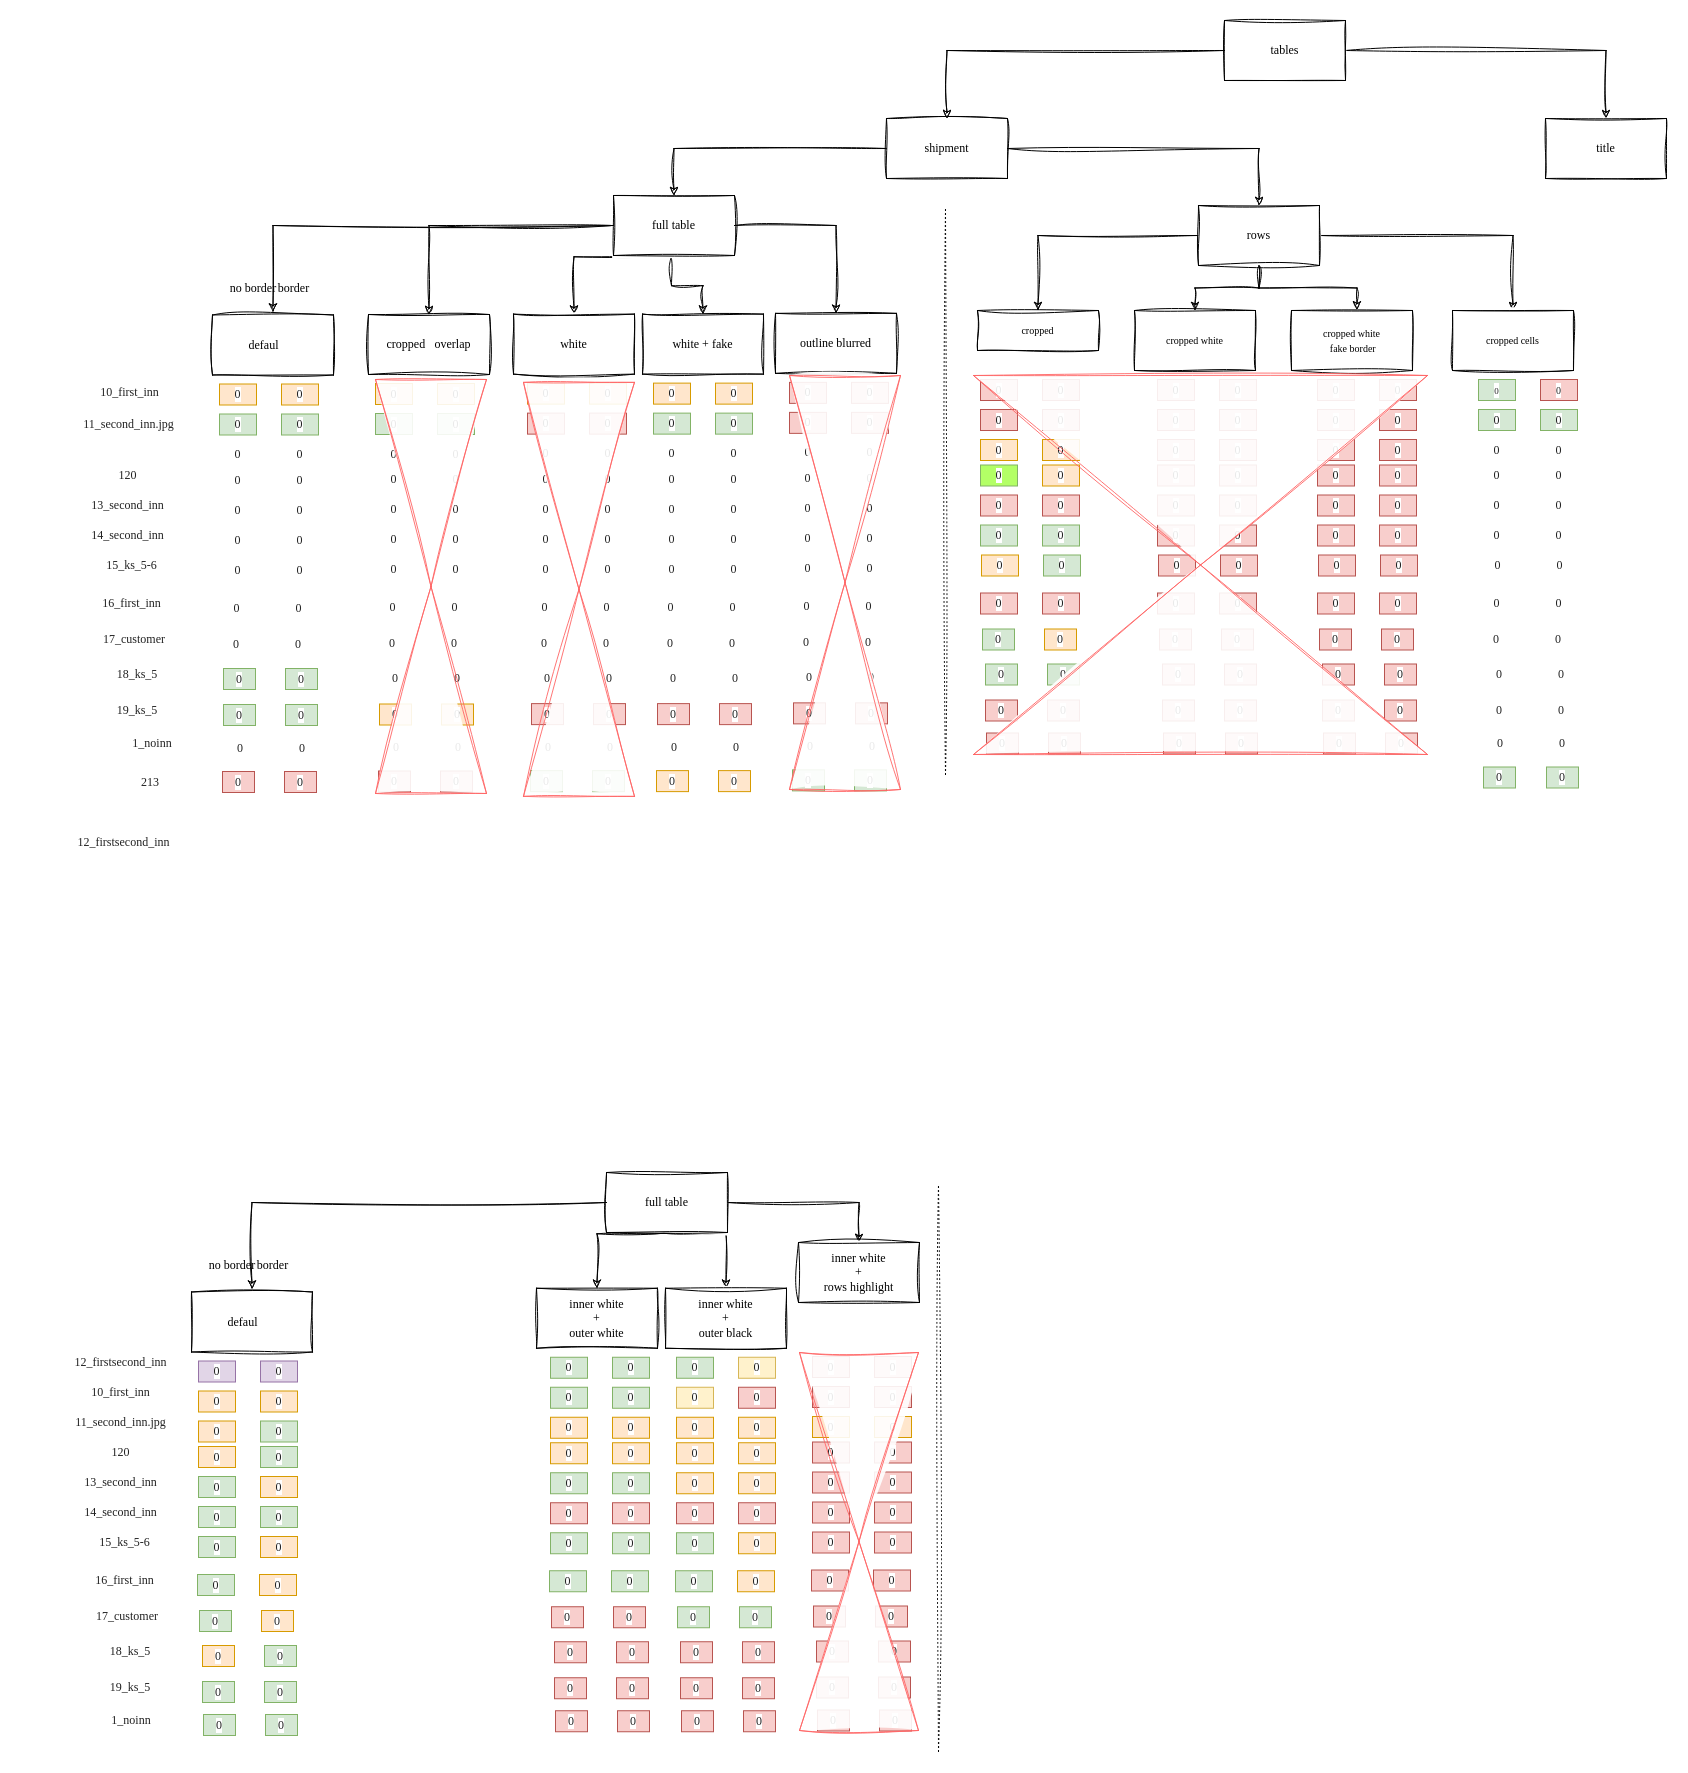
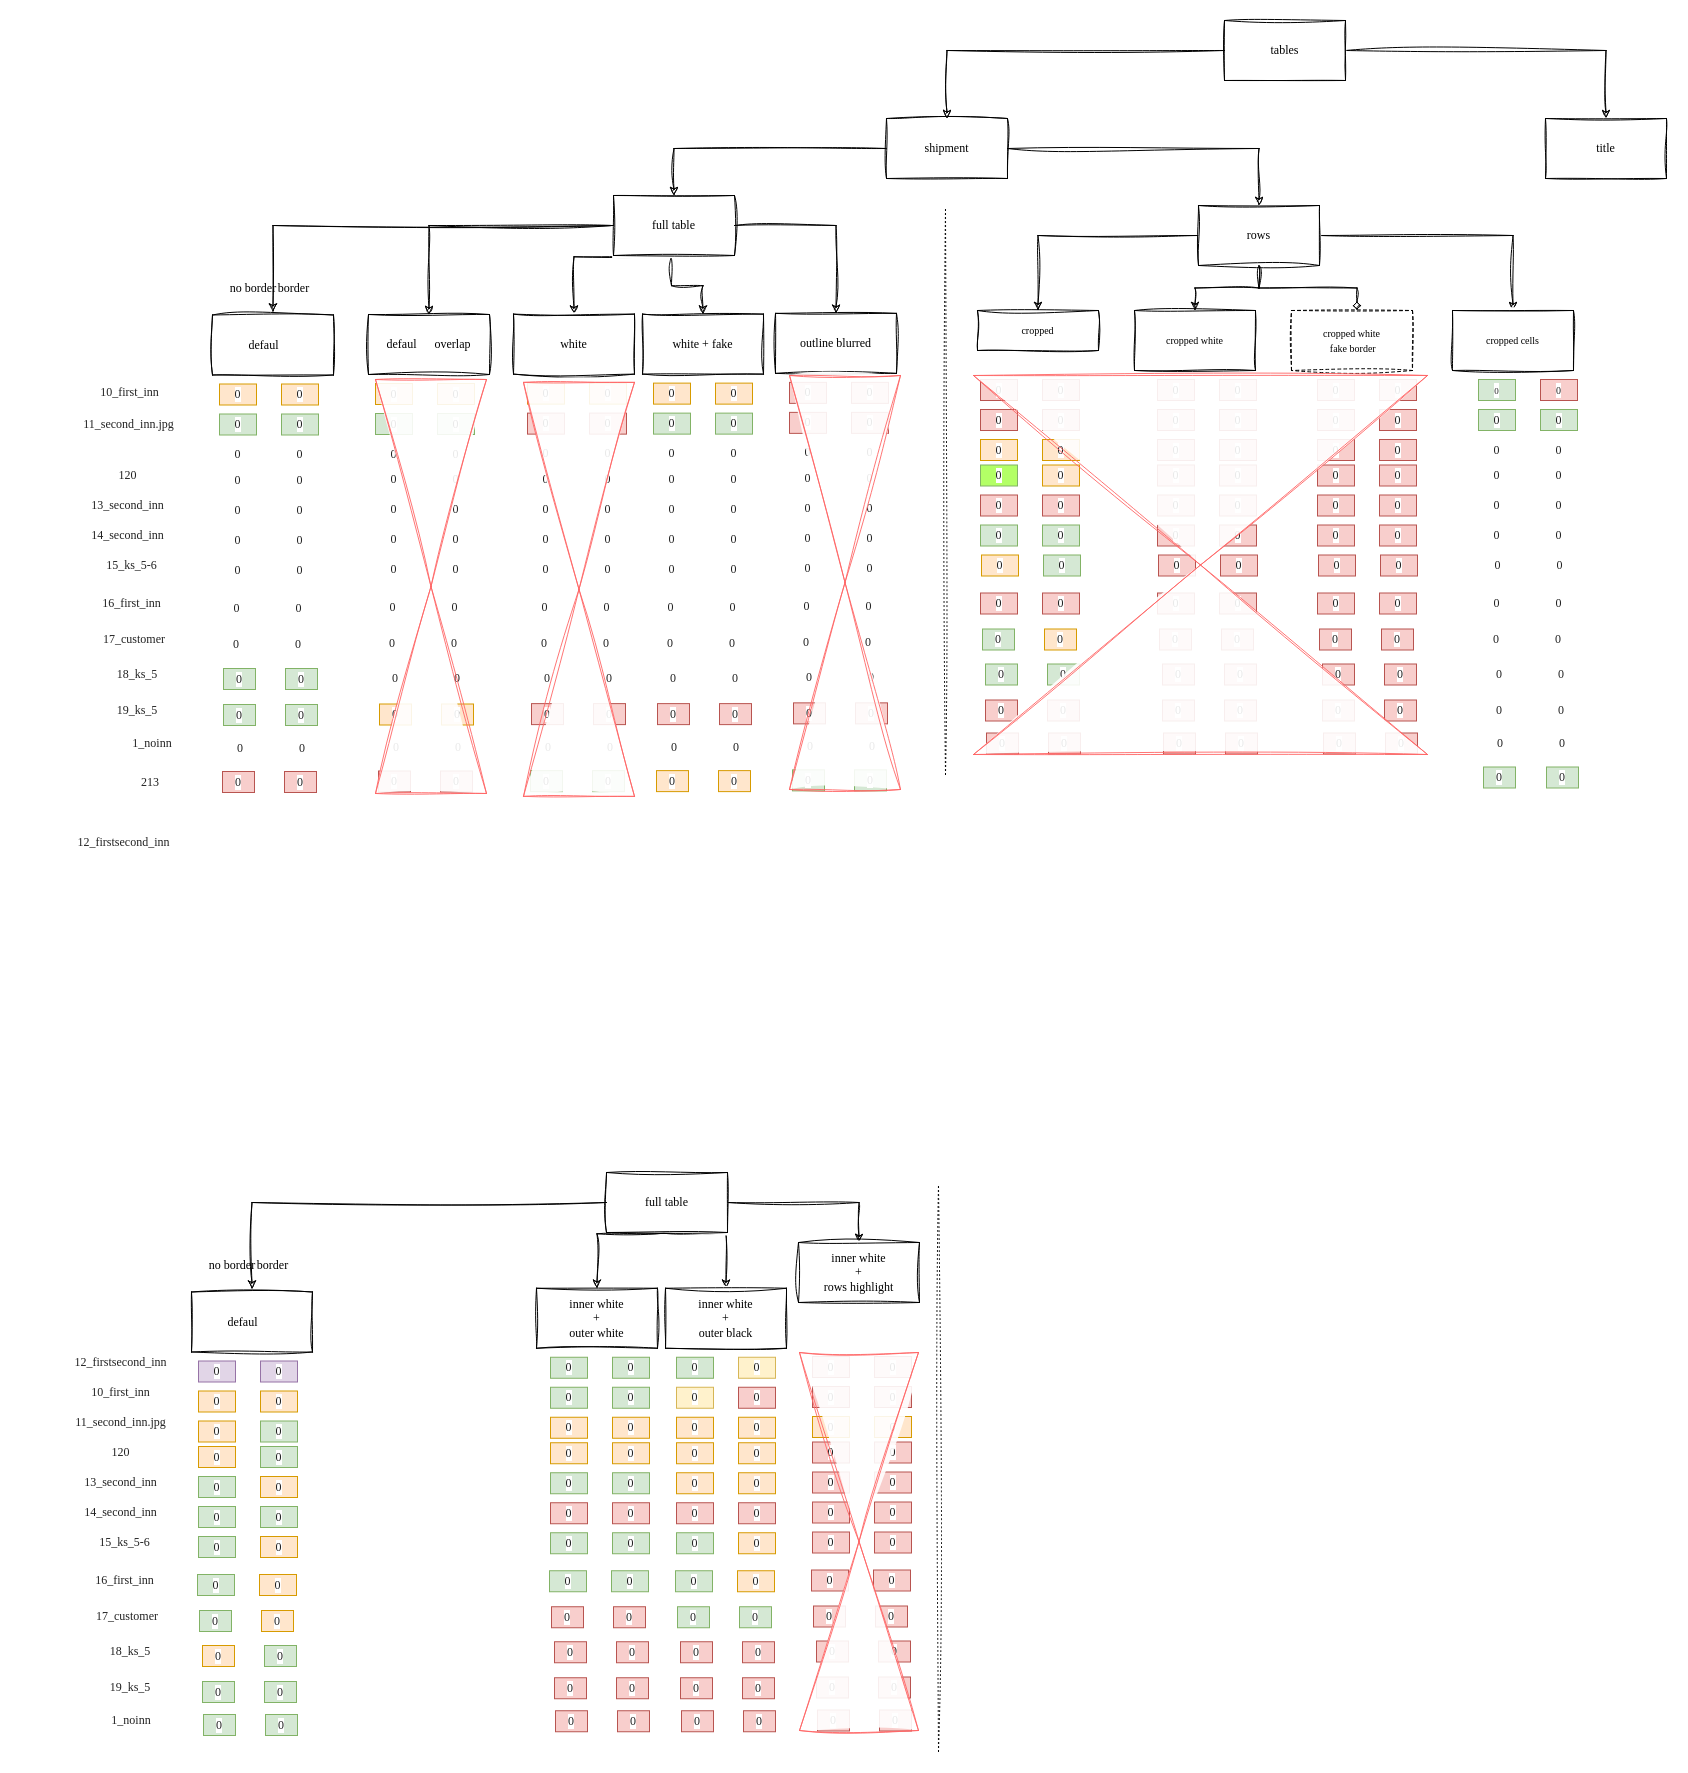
- <mxCell id="33" style="edgeStyle=orthogonalEdgeStyle;rounded=0;sketch=1;hachureGap=4;jiggle=2;curveFitting=1;orthogonalLoop=1;jettySize=auto;html=1;entryX=0.541;entryY=-0.011;entryDx=0;entryDy=0;entryPerimeter=0;fontFamily=Architects Daughter;fontSource=https%3A%2F%2Ffonts.googleapis.com%2Fcss%3Ffamily%3DArchitects%2BDaughter;" parent="1" source="12" target="32" edge="1"><mxGeometry relative="1" as="geometry" /></mxCell>
+ <mxCell id="33" style="edgeStyle=orthogonalEdgeStyle;rounded=0;sketch=1;hachureGap=4;jiggle=2;curveFitting=1;orthogonalLoop=1;jettySize=auto;html=1;entryX=0.541;entryY=-0.011;entryDx=0;entryDy=0;entryPerimeter=0;fontFamily=Architects Daughter;fontSource=https%3A%2F%2Ffonts.googleapis.com%2Fcss%3Ffamily%3DArchitects%2BDaughter;endArrow=diamond;" parent="1" source="12" target="32" edge="1"><mxGeometry relative="1" as="geometry" /></mxCell>
- <mxCell id="32" value="&lt;font size=&quot;1&quot;&gt;cropped white&lt;/font&gt;&lt;div&gt;&lt;font size=&quot;1&quot;&gt;&amp;nbsp;fake border&lt;/font&gt;&lt;/div&gt;" style="whiteSpace=wrap;html=1;sketch=1;hachureGap=4;jiggle=2;curveFitting=1;fontFamily=Architects Daughter;fontSource=https%3A%2F%2Ffonts.googleapis.com%2Fcss%3Ffamily%3DArchitects%2BDaughter;" parent="1" vertex="1"><mxGeometry x="1291" y="310" width="121" height="60" as="geometry" /></mxCell>
+ <mxCell id="32" value="&lt;font size=&quot;1&quot;&gt;cropped white&lt;/font&gt;&lt;div&gt;&lt;font size=&quot;1&quot;&gt;&amp;nbsp;fake border&lt;/font&gt;&lt;/div&gt;" style="whiteSpace=wrap;html=1;sketch=1;hachureGap=4;jiggle=2;curveFitting=1;fontFamily=Architects Daughter;fontSource=https%3A%2F%2Ffonts.googleapis.com%2Fcss%3Ffamily%3DArchitects%2BDaughter;dashed=1;" parent="1" vertex="1"><mxGeometry x="1291" y="310" width="121" height="60" as="geometry" /></mxCell>
- <mxCell id="355" value="cropped&lt;span style=&quot;white-space: pre;&quot;&gt;&#09;&lt;/span&gt;overlap" style="whiteSpace=wrap;html=1;sketch=1;hachureGap=4;jiggle=2;curveFitting=1;fontFamily=Architects Daughter;fontSource=https%3A%2F%2Ffonts.googleapis.com%2Fcss%3Ffamily%3DArchitects%2BDaughter;" vertex="1" parent="1"><mxGeometry x="368" y="314" width="121" height="60" as="geometry" /></mxCell>
+ <mxCell id="355" value="defaul&lt;span style=&quot;white-space: pre;&quot;&gt;&#09;&lt;/span&gt;overlap" style="whiteSpace=wrap;html=1;sketch=1;hachureGap=4;jiggle=2;curveFitting=1;fontFamily=Architects Daughter;fontSource=https%3A%2F%2Ffonts.googleapis.com%2Fcss%3Ffamily%3DArchitects%2BDaughter;" vertex="1" parent="1"><mxGeometry x="368" y="314" width="121" height="60" as="geometry" /></mxCell>
